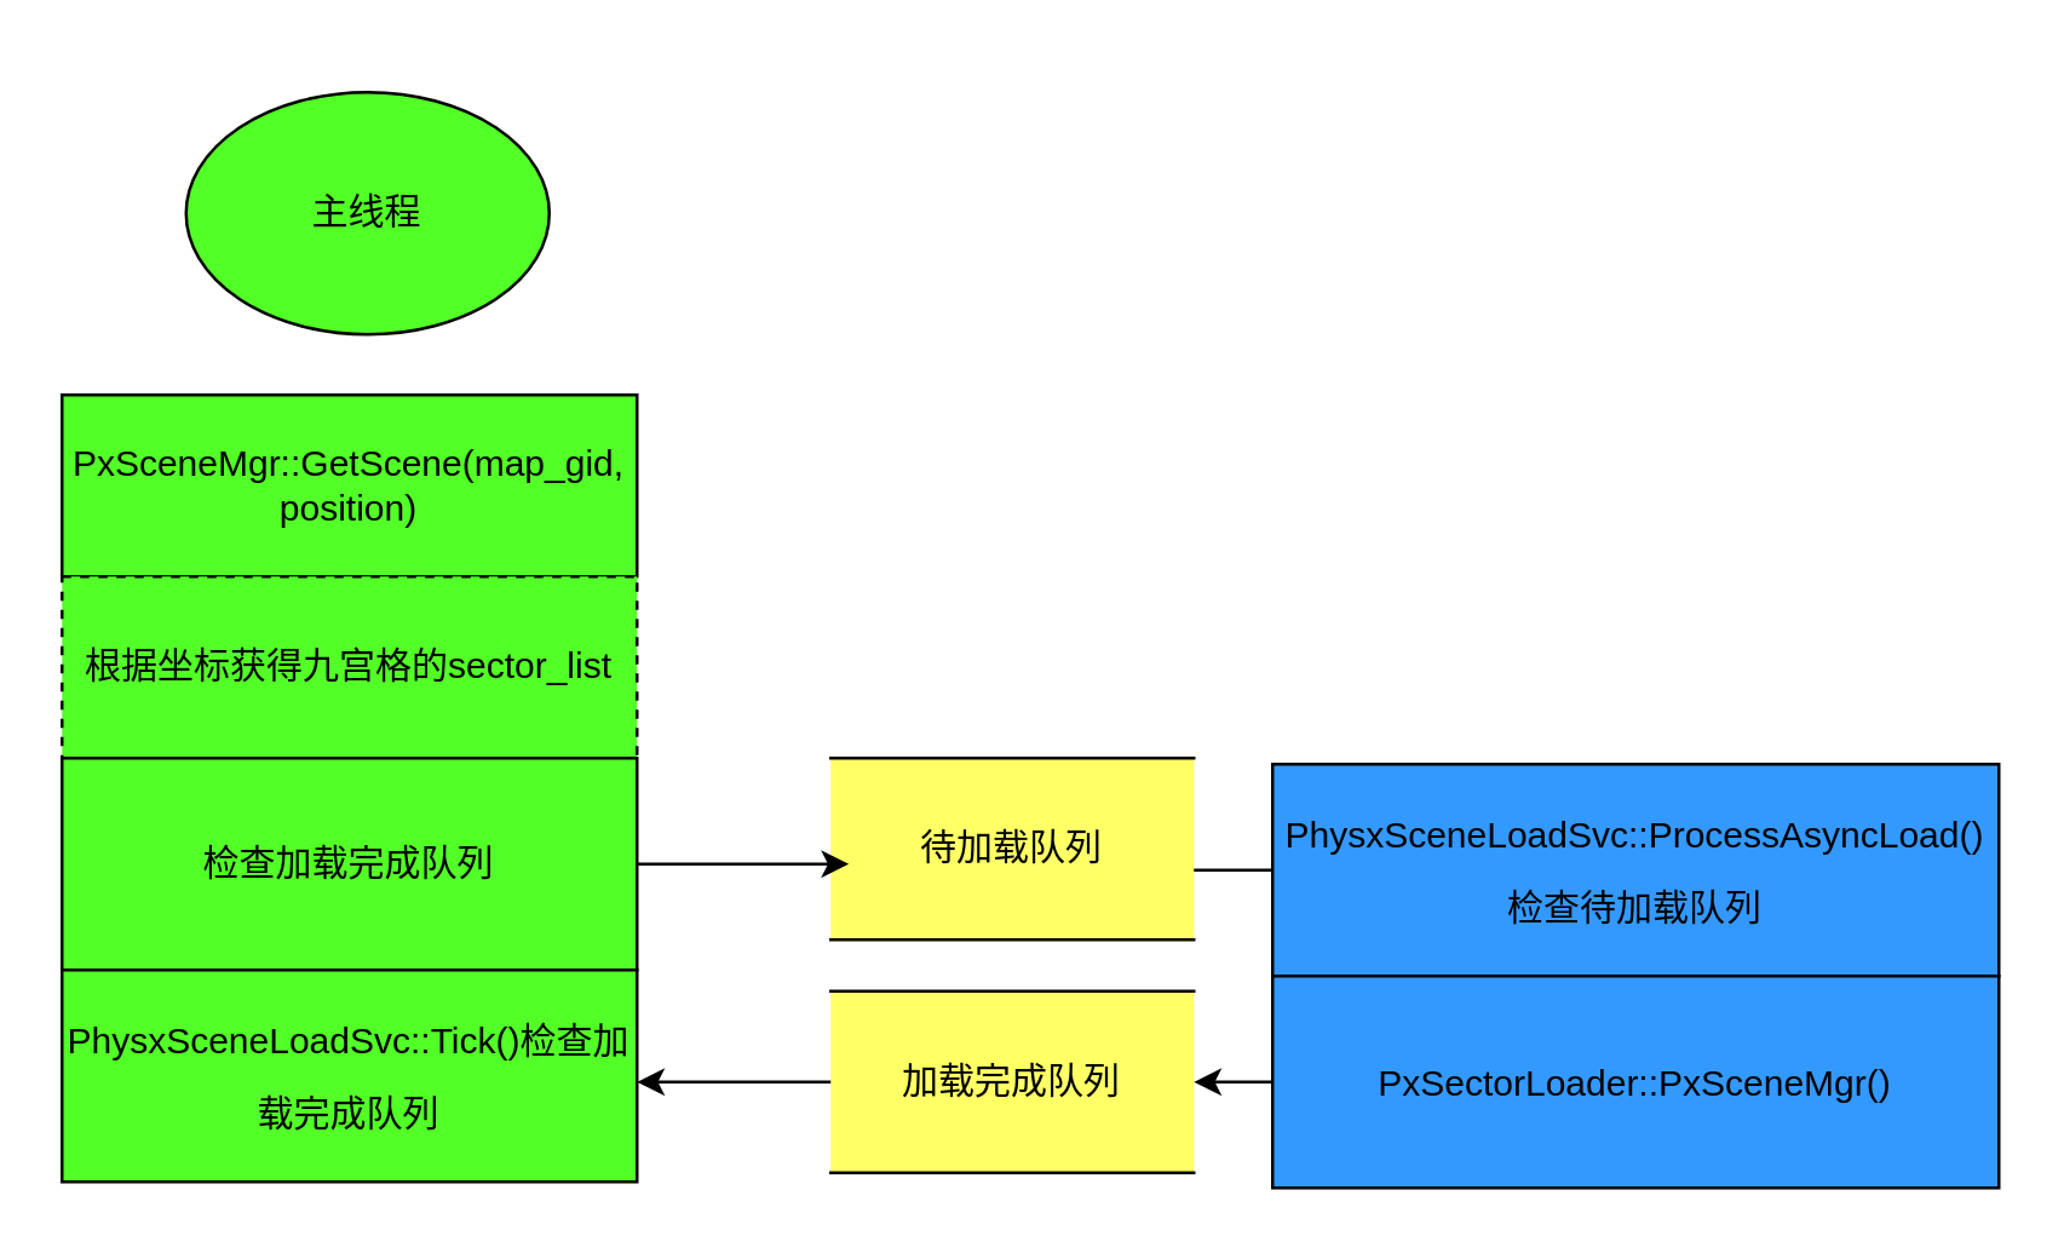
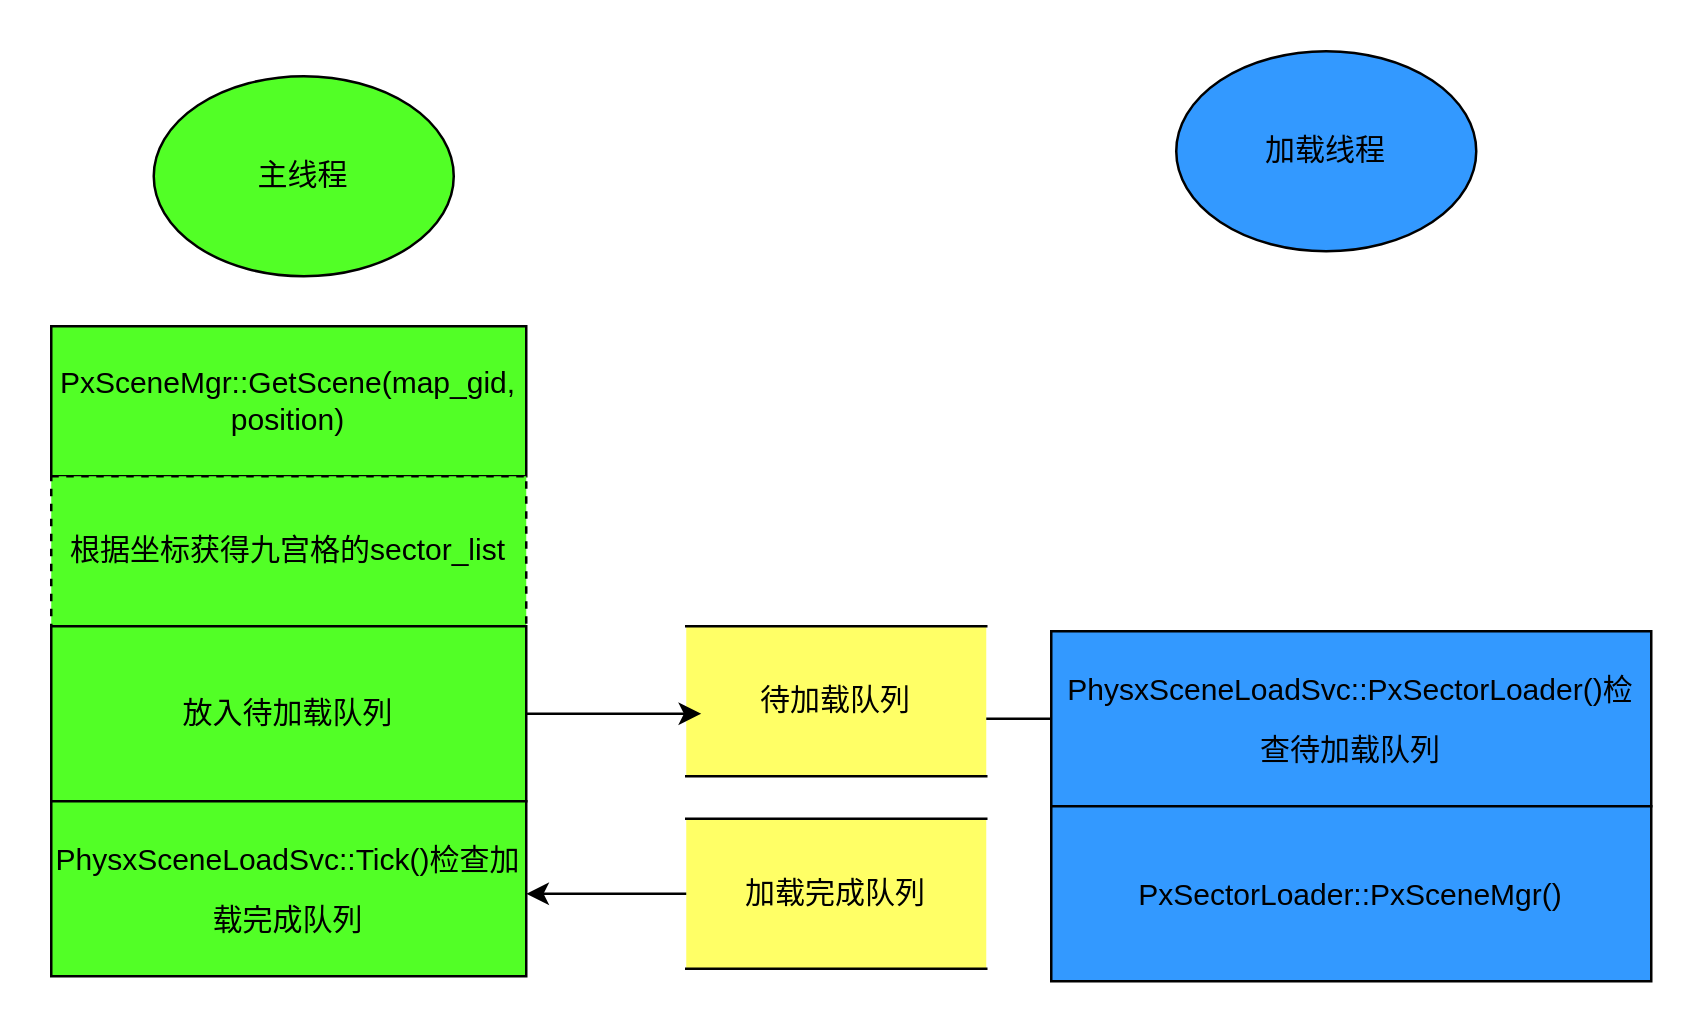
+ <mxCell id="15" value="加载线程" style="ellipse;whiteSpace=wrap;html=1;fillColor=#3399FF;" vertex="1" parent="1"><mxGeometry x="470" y="20" width="120" height="80" as="geometry" /></mxCell>
- <mxCell id="4" value="检查加载完成队列" style="rounded=0;whiteSpace=wrap;html=1;fillColor=#52FF26;" vertex="1" parent="1"><mxGeometry x="20" y="250" width="190" height="70" as="geometry" /></mxCell>
+ <mxCell id="4" value="放入待加载队列" style="rounded=0;whiteSpace=wrap;html=1;fillColor=#52FF26;" vertex="1" parent="1"><mxGeometry x="20" y="250" width="190" height="70" as="geometry" /></mxCell>
- <mxCell id="8" value="&lt;div style=&quot;line-height: 24px;&quot;&gt;PhysxSceneLoadSvc::ProcessAsyncLoad()检查待加载队列&lt;/div&gt;" style="rounded=0;whiteSpace=wrap;html=1;fillColor=#3399FF;" vertex="1" parent="1"><mxGeometry x="420" y="252" width="240" height="70" as="geometry" /></mxCell>
+ <mxCell id="8" value="&lt;div style=&quot;line-height: 24px;&quot;&gt;PhysxSceneLoadSvc::PxSectorLoader()检查待加载队列&lt;/div&gt;" style="rounded=0;whiteSpace=wrap;html=1;fillColor=#3399FF;" vertex="1" parent="1"><mxGeometry x="420" y="252" width="240" height="70" as="geometry" /></mxCell>
- <mxCell id="12" value="" style="endArrow=classic;html=1;rounded=0;exitX=0;exitY=0.5;exitDx=0;exitDy=0;entryX=1;entryY=0.5;entryDx=0;entryDy=0;" edge="1" parent="1" source="10" target="6"><mxGeometry width="50" height="50" relative="1" as="geometry"><mxPoint x="80" y="410" as="sourcePoint" /><mxPoint x="130" y="360" as="targetPoint" /></mxGeometry></mxCell>
